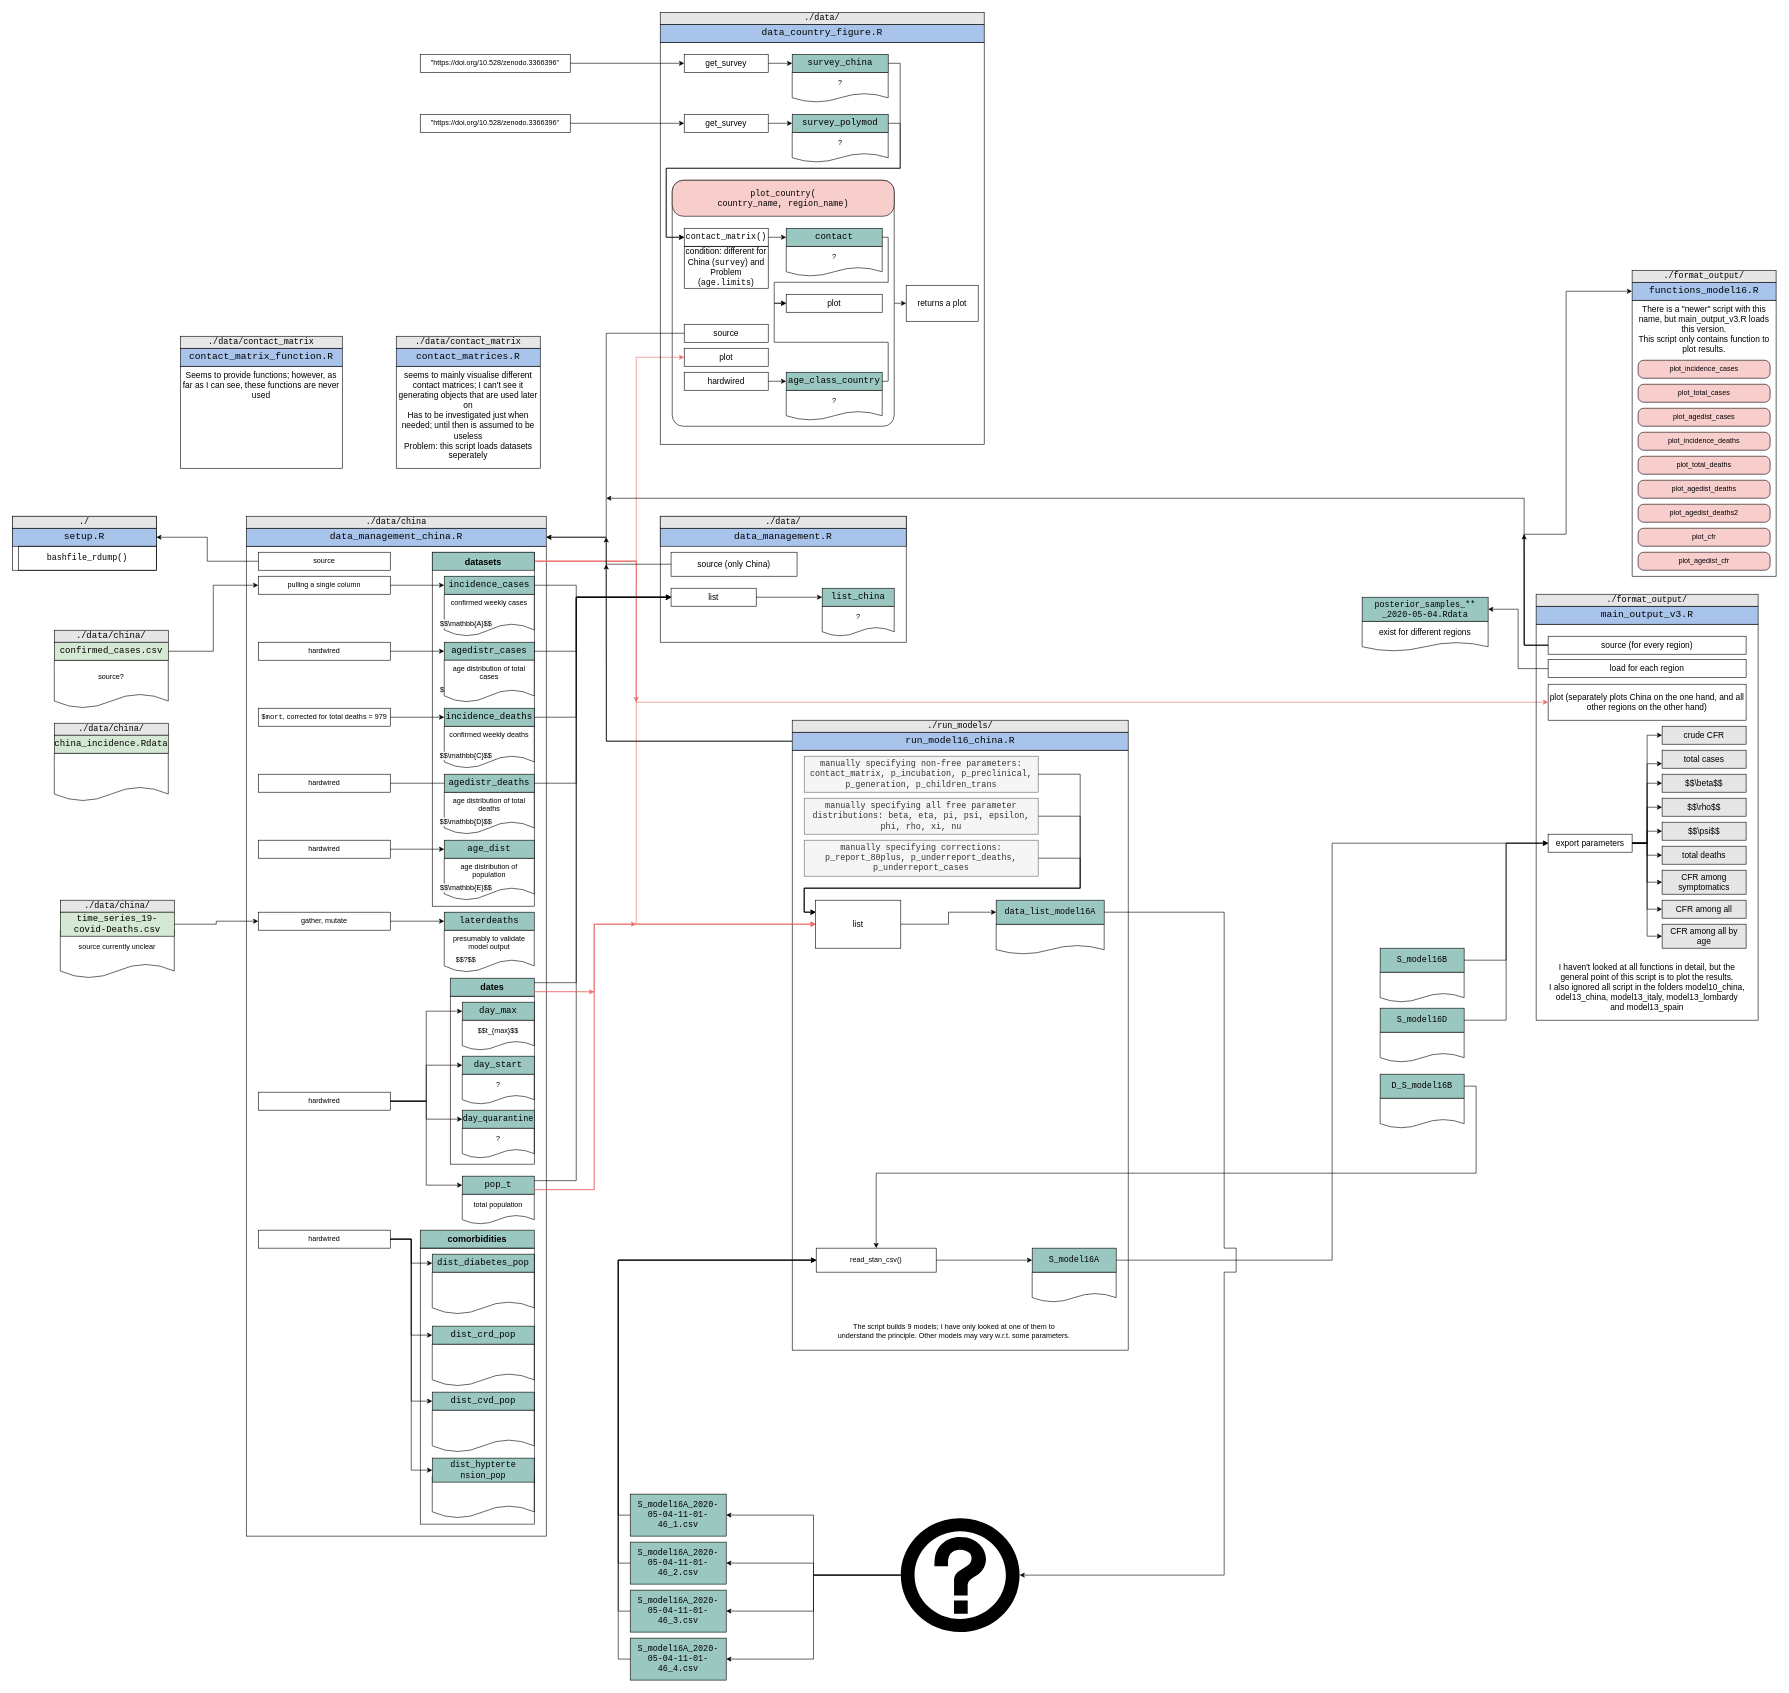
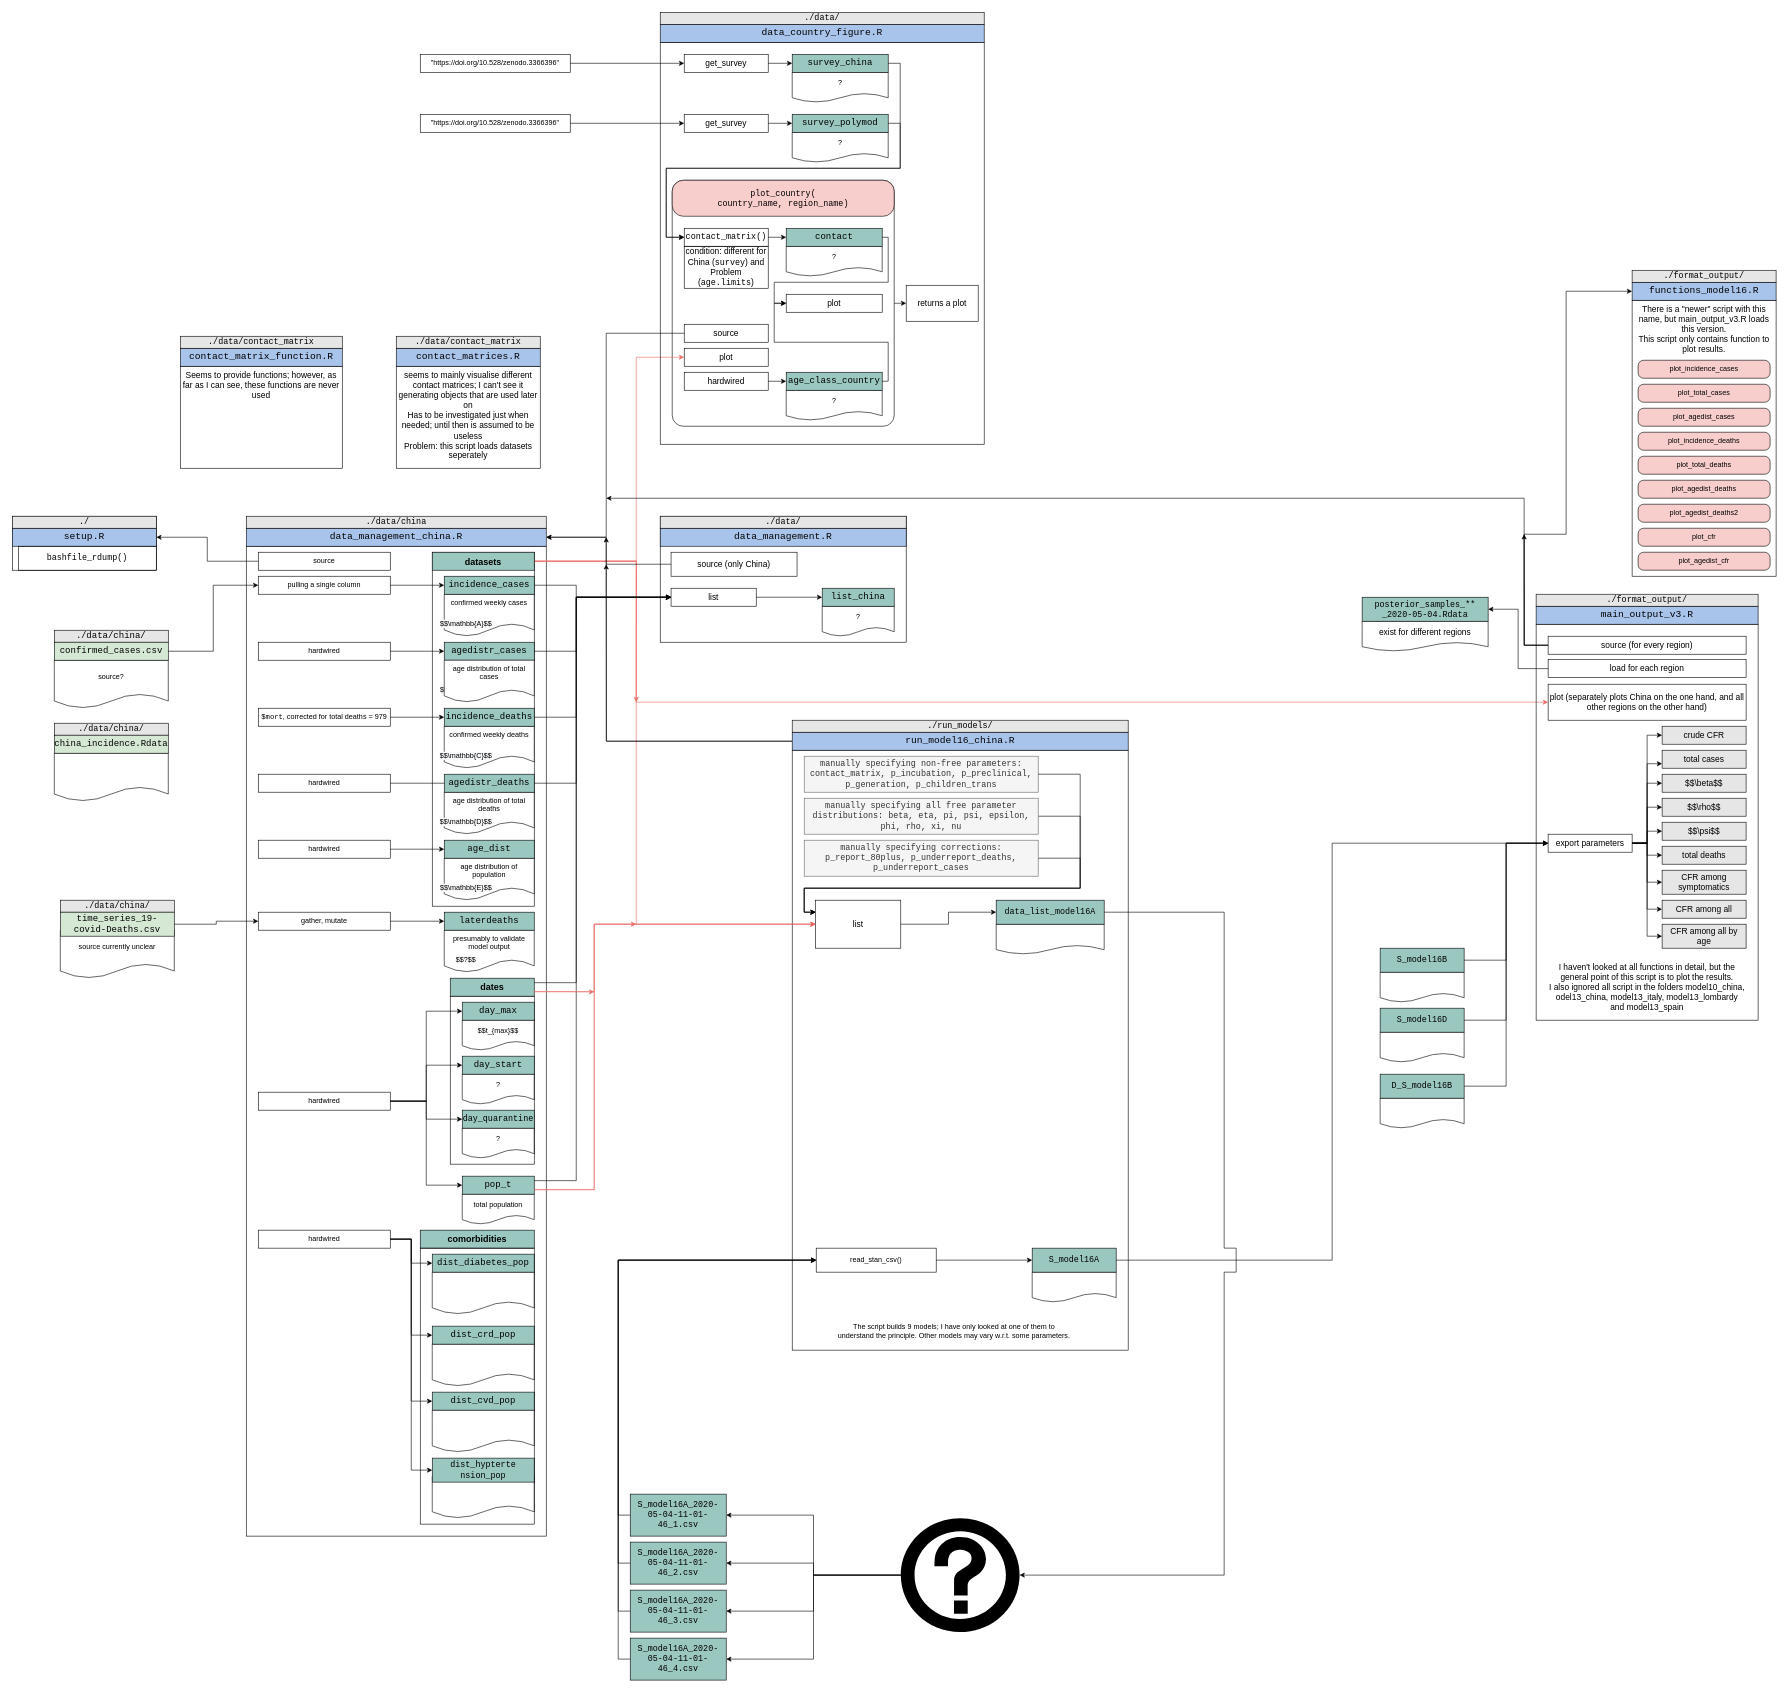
- <mxCell id="202" style="edgeStyle=orthogonalEdgeStyle;rounded=0;orthogonalLoop=1;jettySize=auto;html=1;exitX=1;exitY=0.5;exitDx=0;exitDy=0;strokeColor=#000000;fontFamily=Courier New;fontSize=14;" parent="1" source="201" target="251" edge="1"><mxGeometry relative="1" as="geometry" /></mxCell>
+ <mxCell id="202" style="edgeStyle=orthogonalEdgeStyle;rounded=0;orthogonalLoop=1;jettySize=auto;html=1;exitX=1;exitY=0.5;exitDx=0;exitDy=0;entryX=0;entryY=0.5;entryDx=0;entryDy=0;strokeColor=#000000;fontFamily=Courier New;fontSize=14;" parent="1" source="201" target="228" edge="1"><mxGeometry relative="1" as="geometry" /></mxCell>
